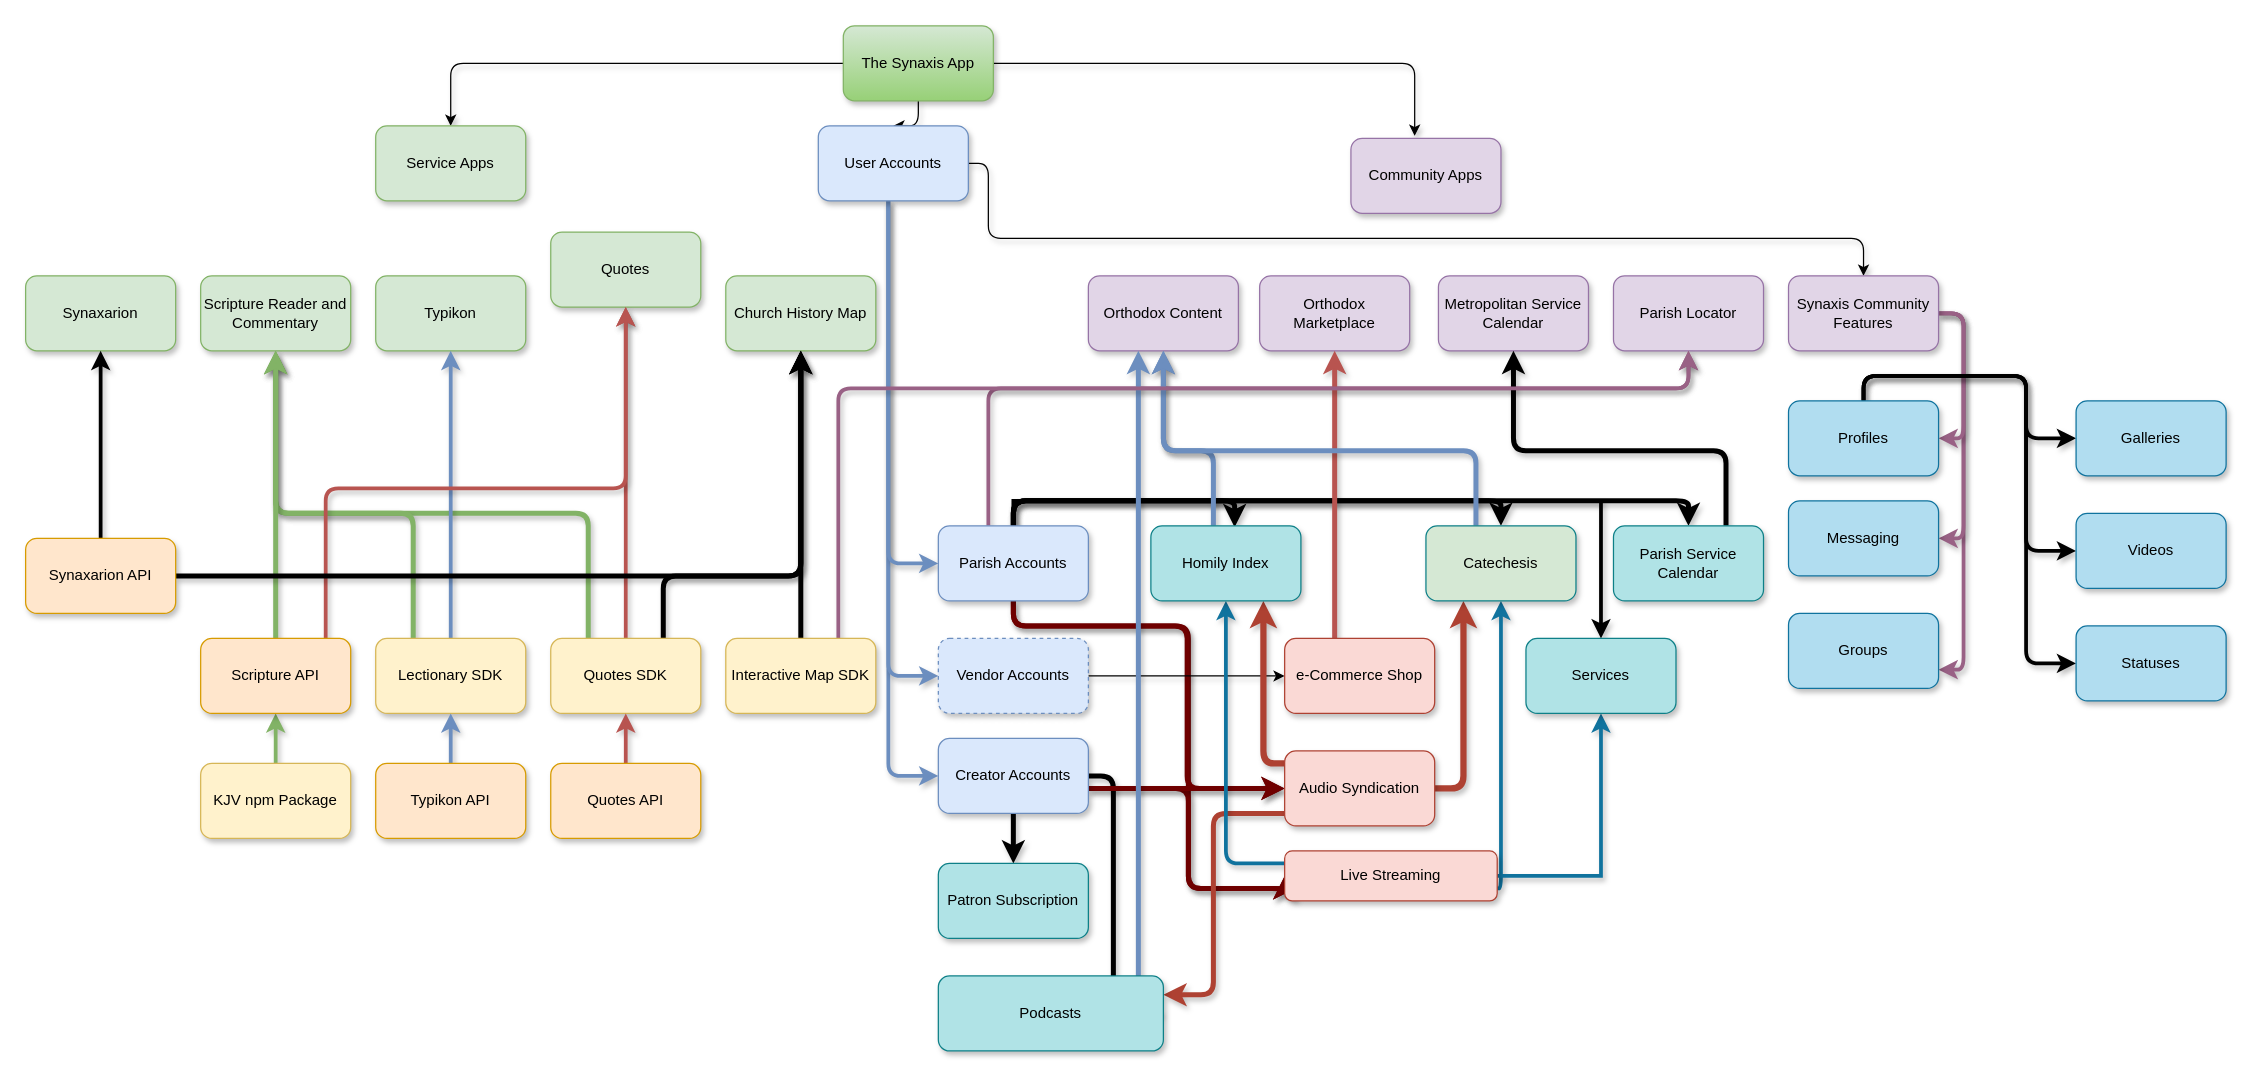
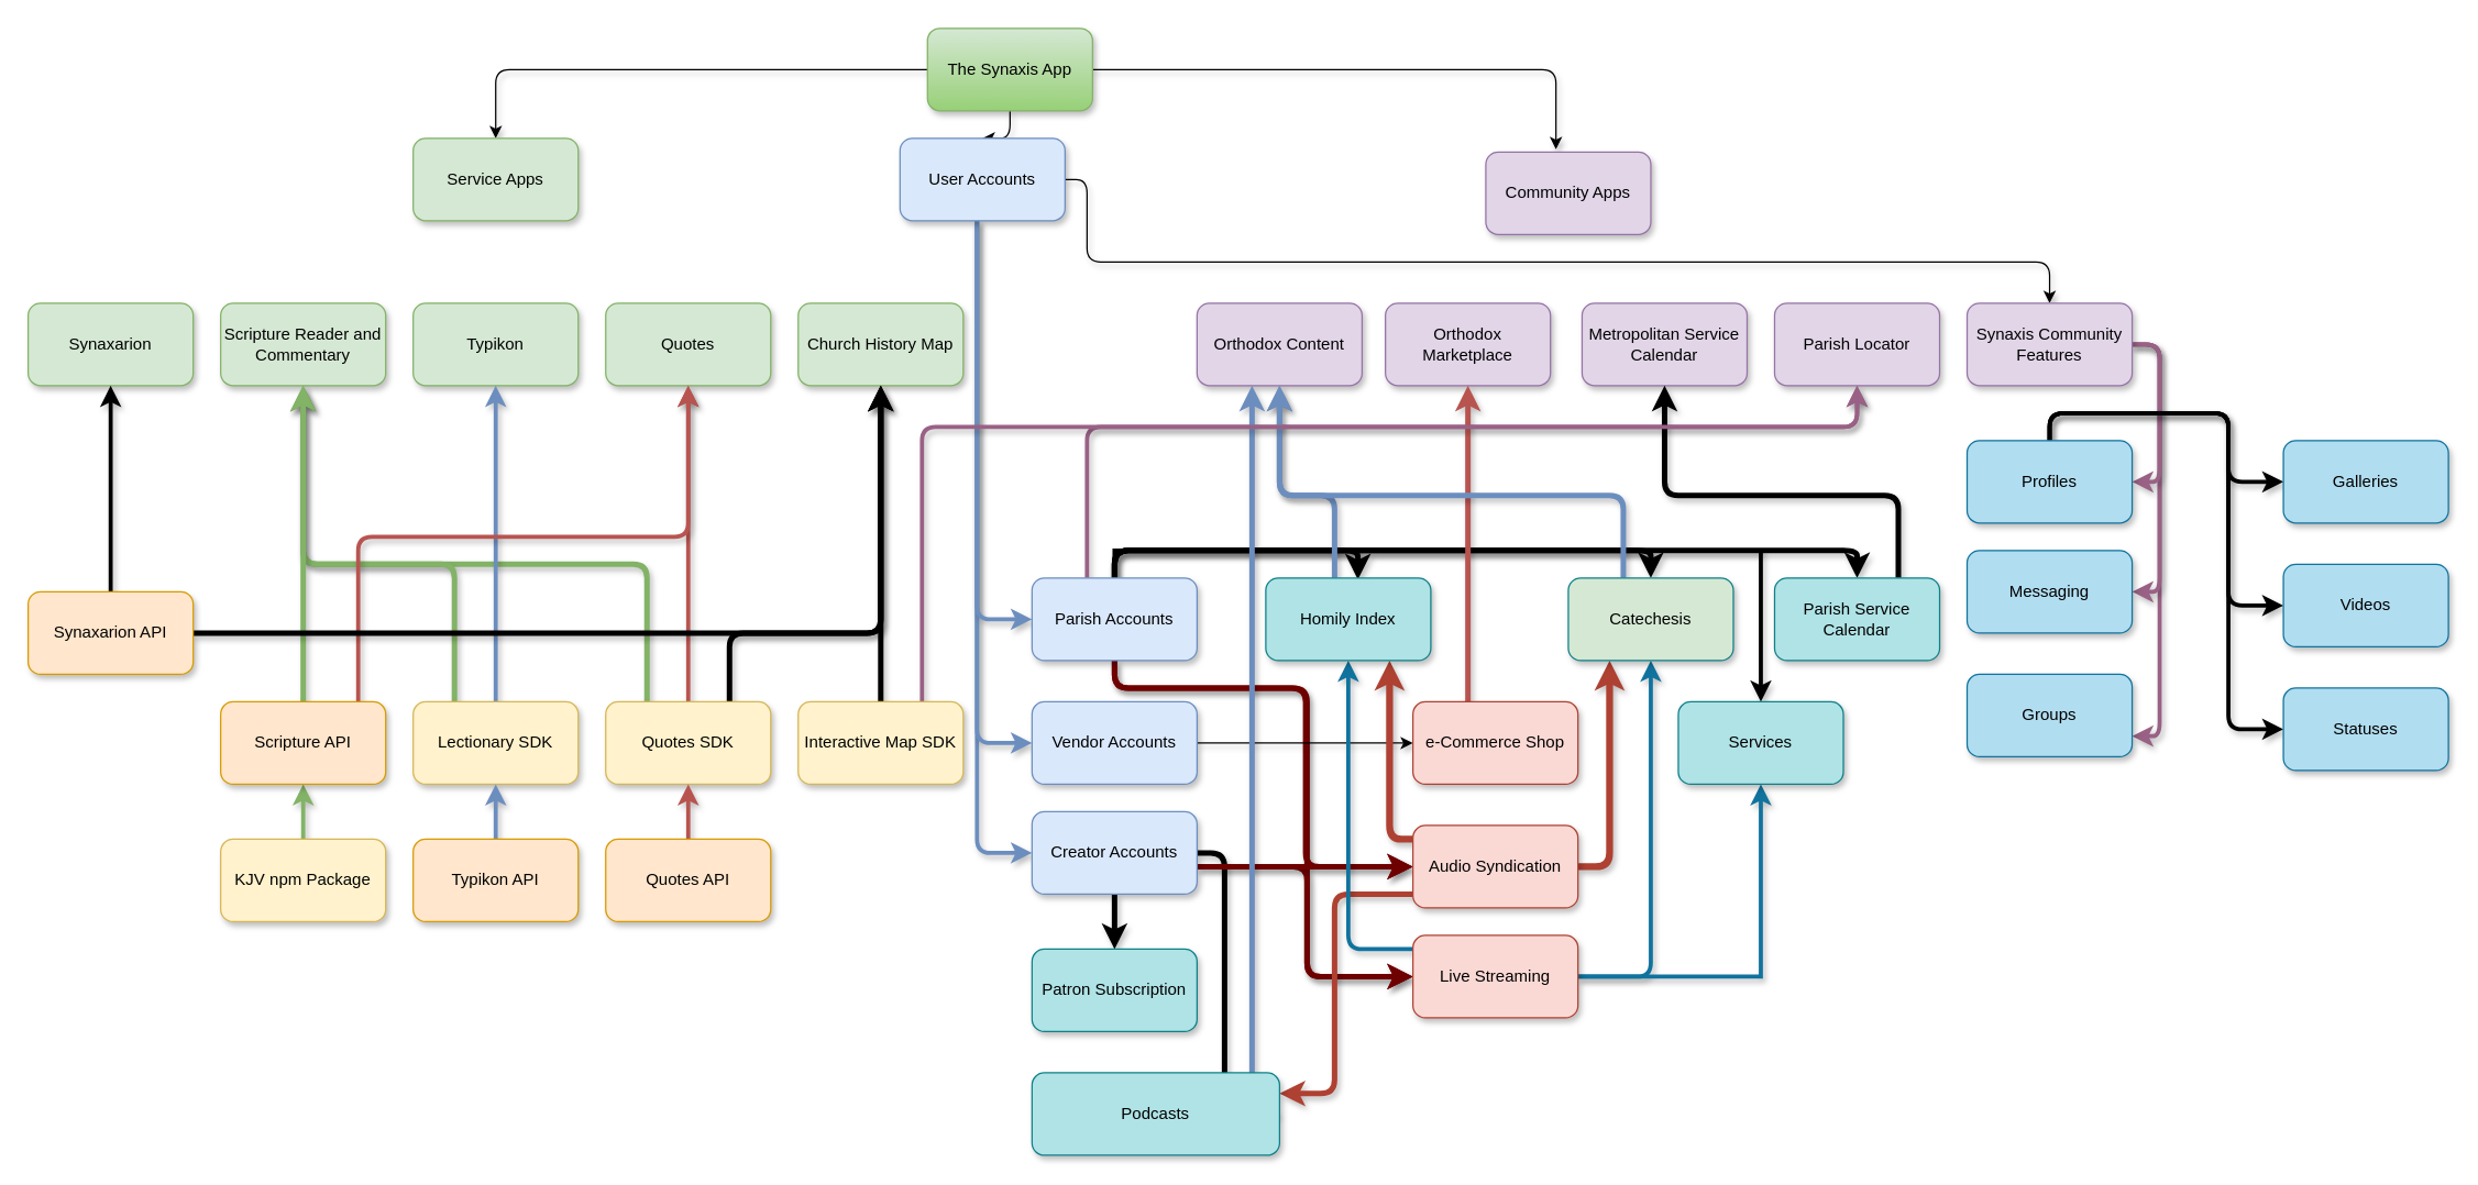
- <mxCell id="12" value="Quotes" style="whiteSpace=wrap;html=1;shadow=1;rounded=1;fillColor=#d5e8d4;strokeColor=#82b366;" vertex="1" parent="1"><mxGeometry x="440" y="185" width="120" height="60" as="geometry" /></mxCell>
+ <mxCell id="12" value="Quotes" style="whiteSpace=wrap;html=1;shadow=1;rounded=1;fillColor=#d5e8d4;strokeColor=#82b366;" vertex="1" parent="1"><mxGeometry x="440" y="220" width="120" height="60" as="geometry" /></mxCell>
- <mxCell id="35" value="Vendor Accounts" style="whiteSpace=wrap;html=1;shadow=1;fillColor=#dae8fc;strokeColor=#6c8ebf;rounded=1;dashed=1;" vertex="1" parent="1"><mxGeometry x="750" y="510" width="120" height="60" as="geometry" /></mxCell>
+ <mxCell id="35" value="Vendor Accounts" style="whiteSpace=wrap;html=1;shadow=1;fillColor=#dae8fc;strokeColor=#6c8ebf;rounded=1;" vertex="1" parent="1"><mxGeometry x="750" y="510" width="120" height="60" as="geometry" /></mxCell>
- <mxCell id="53" value="Live Streaming" style="whiteSpace=wrap;html=1;shadow=1;rounded=1;fillColor=#fad9d5;strokeColor=#ae4132;" vertex="1" parent="1"><mxGeometry x="1027" y="680" width="170" height="40" as="geometry" /></mxCell>
+ <mxCell id="53" value="Live Streaming" style="whiteSpace=wrap;html=1;shadow=1;rounded=1;fillColor=#fad9d5;strokeColor=#ae4132;" vertex="1" parent="1"><mxGeometry x="1027" y="680" width="120" height="60" as="geometry" /></mxCell>
